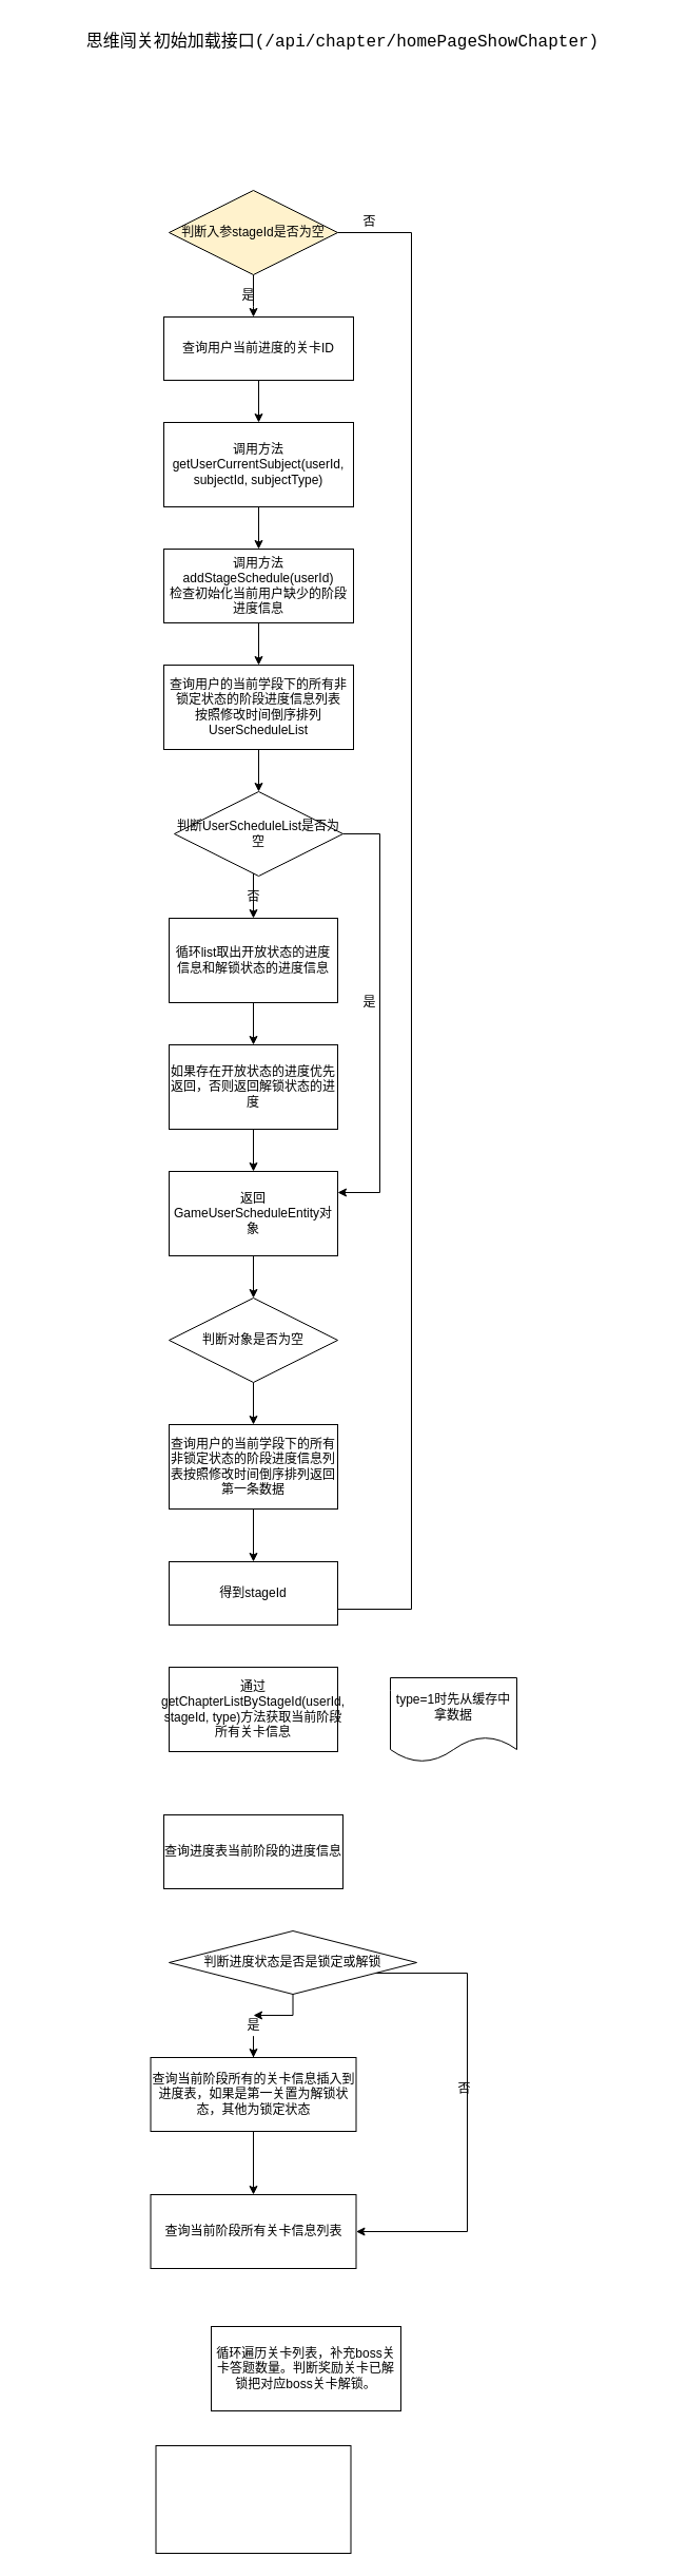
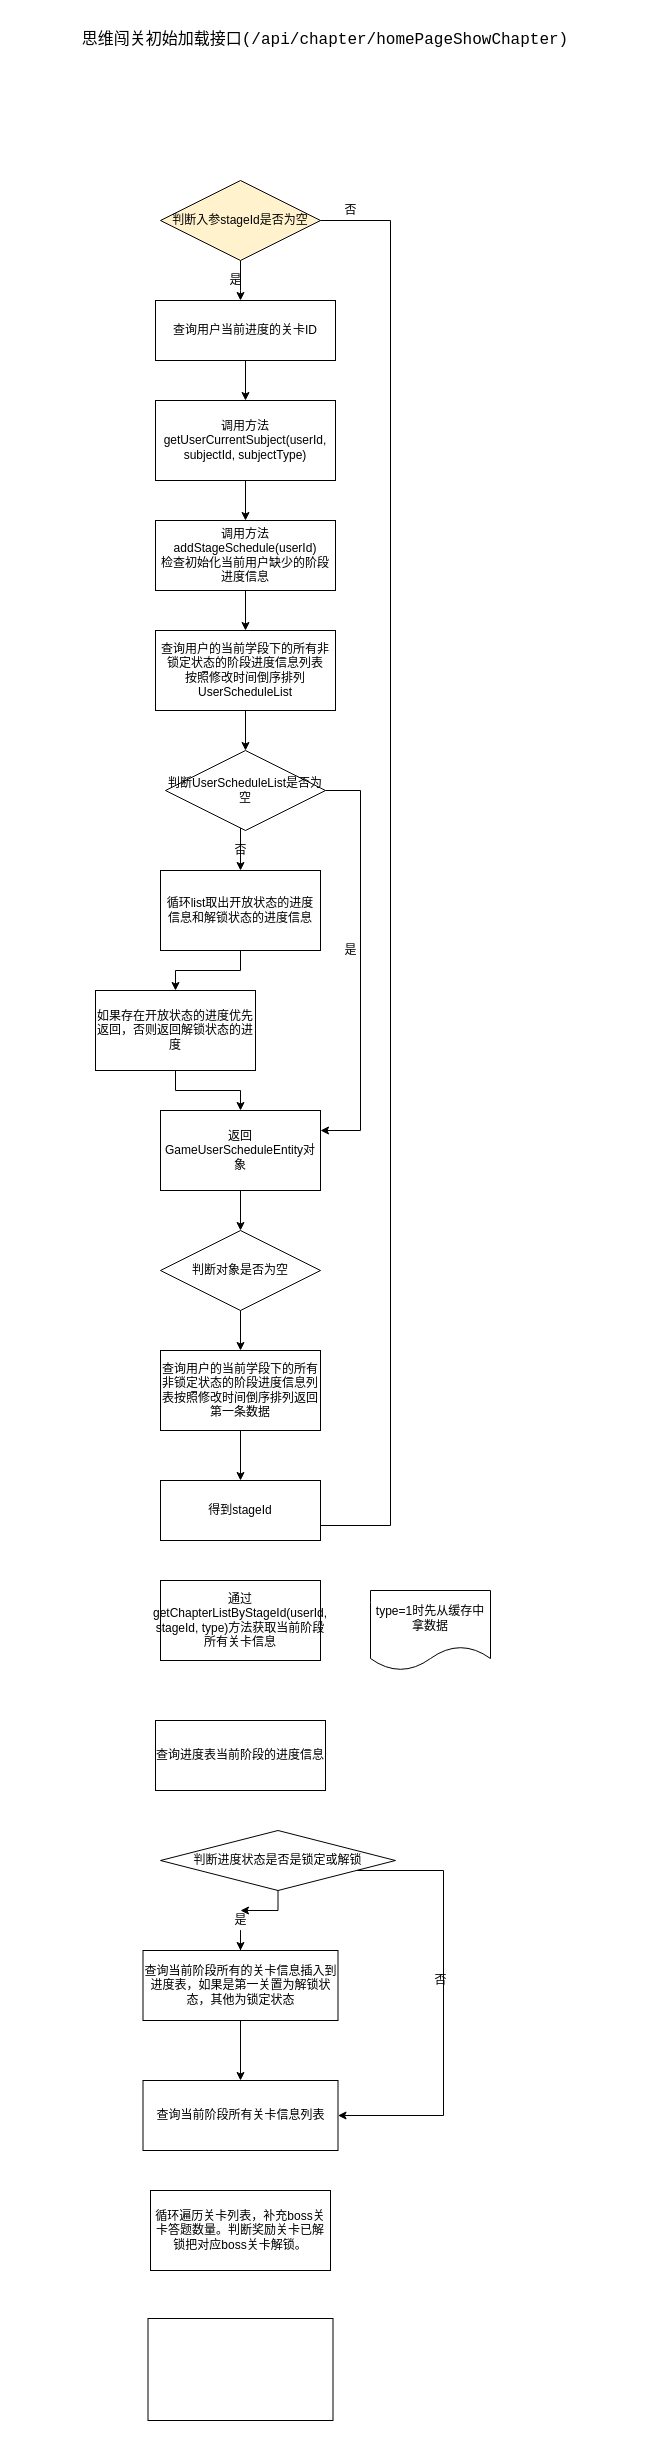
- <mxCell id="20" value="如果存在开放状态的进度优先返回，否则返回解锁状态的进度" style="rounded=0;whiteSpace=wrap;html=1;fontColor=#000000;" parent="1" vertex="1"><mxGeometry x="160" y="990" width="160" height="80" as="geometry" /></mxCell>
+ <mxCell id="20" value="如果存在开放状态的进度优先返回，否则返回解锁状态的进度" style="rounded=0;whiteSpace=wrap;html=1;fontColor=#000000;" parent="1" vertex="1"><mxGeometry x="95" y="990" width="160" height="80" as="geometry" /></mxCell>
- <mxCell id="44" value="循环遍历关卡列表，补充boss关卡答题数量。判断奖励关卡已解锁把对应boss关卡解锁。" style="rounded=0;whiteSpace=wrap;html=1;" vertex="1" parent="1"><mxGeometry x="200" y="2205" width="180" height="80" as="geometry" /></mxCell>
+ <mxCell id="44" value="循环遍历关卡列表，补充boss关卡答题数量。判断奖励关卡已解锁把对应boss关卡解锁。" style="rounded=0;whiteSpace=wrap;html=1;" vertex="1" parent="1"><mxGeometry x="150" y="2190" width="180" height="80" as="geometry" /></mxCell>
